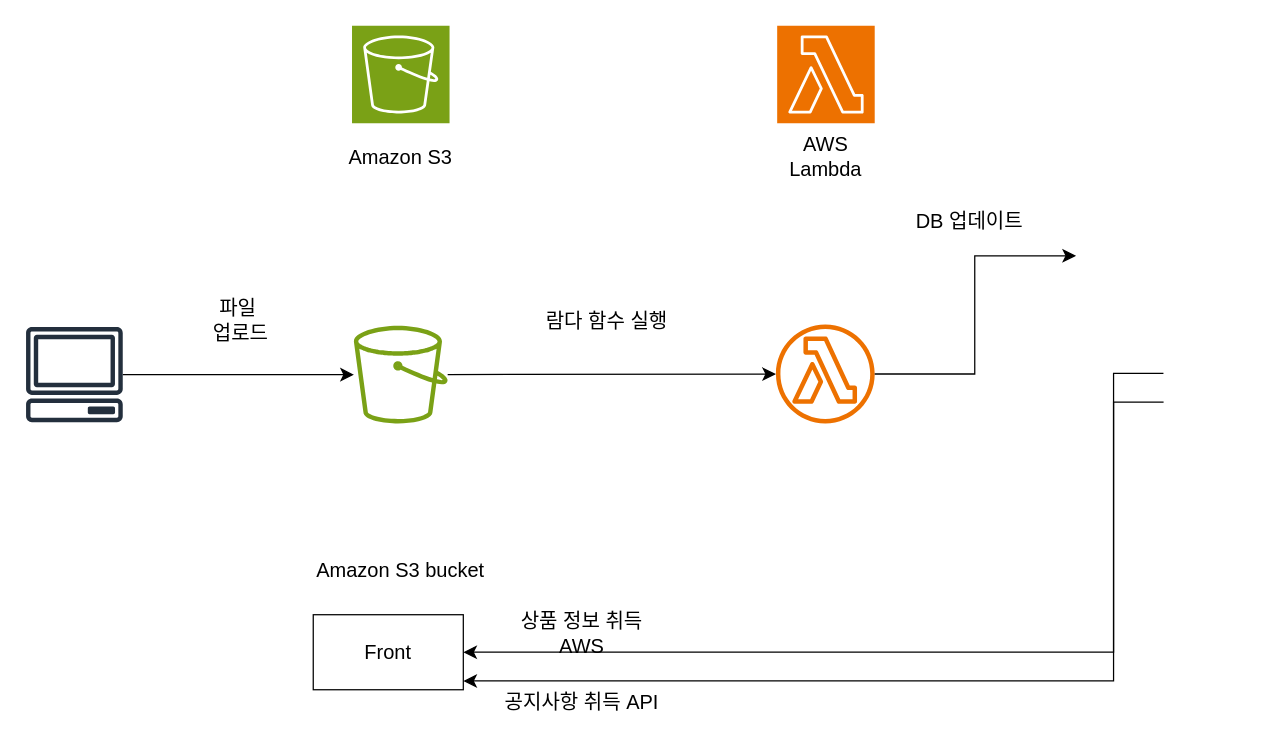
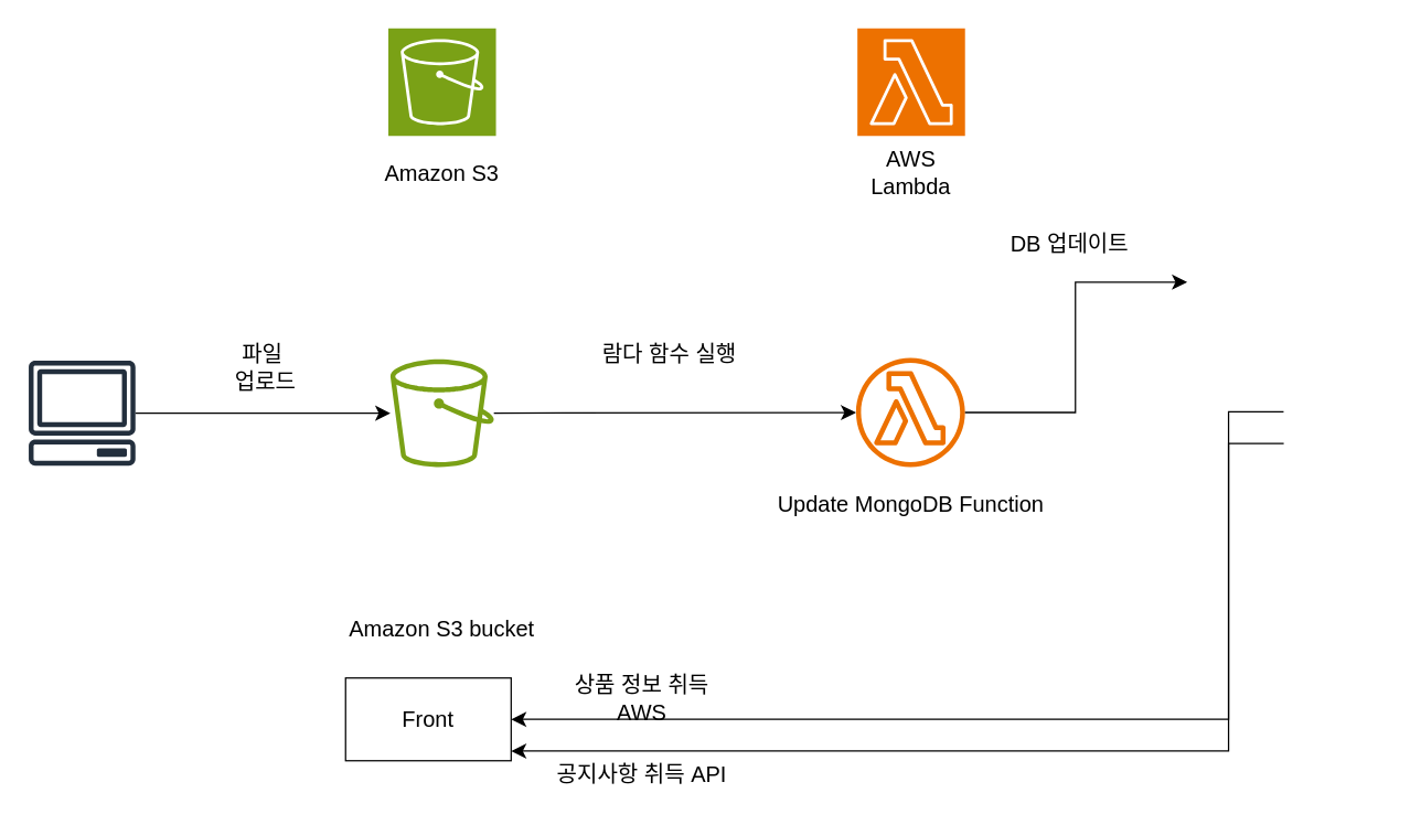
- <mxCell id="12" value="파일&lt;div&gt;&amp;nbsp;업로드&lt;/div&gt;" style="text;html=1;align=center;verticalAlign=middle;whiteSpace=wrap;rounded=0;fontSize=16;" vertex="1" parent="1"><mxGeometry x="160" y="241" width="60" height="30" as="geometry" /></mxCell>
+ <mxCell id="12" value="파일&lt;div&gt;&amp;nbsp;업로드&lt;/div&gt;" style="text;html=1;align=center;verticalAlign=middle;whiteSpace=wrap;rounded=0;fontSize=16;" vertex="1" parent="1"><mxGeometry x="160" y="251" width="60" height="30" as="geometry" /></mxCell>
+ <mxCell id="9" value="Update MongoDB Function" style="text;html=1;align=center;verticalAlign=middle;whiteSpace=wrap;rounded=0;fontSize=16;" vertex="1" parent="1"><mxGeometry x="539.5" y="350" width="240" height="30" as="geometry" /></mxCell>
